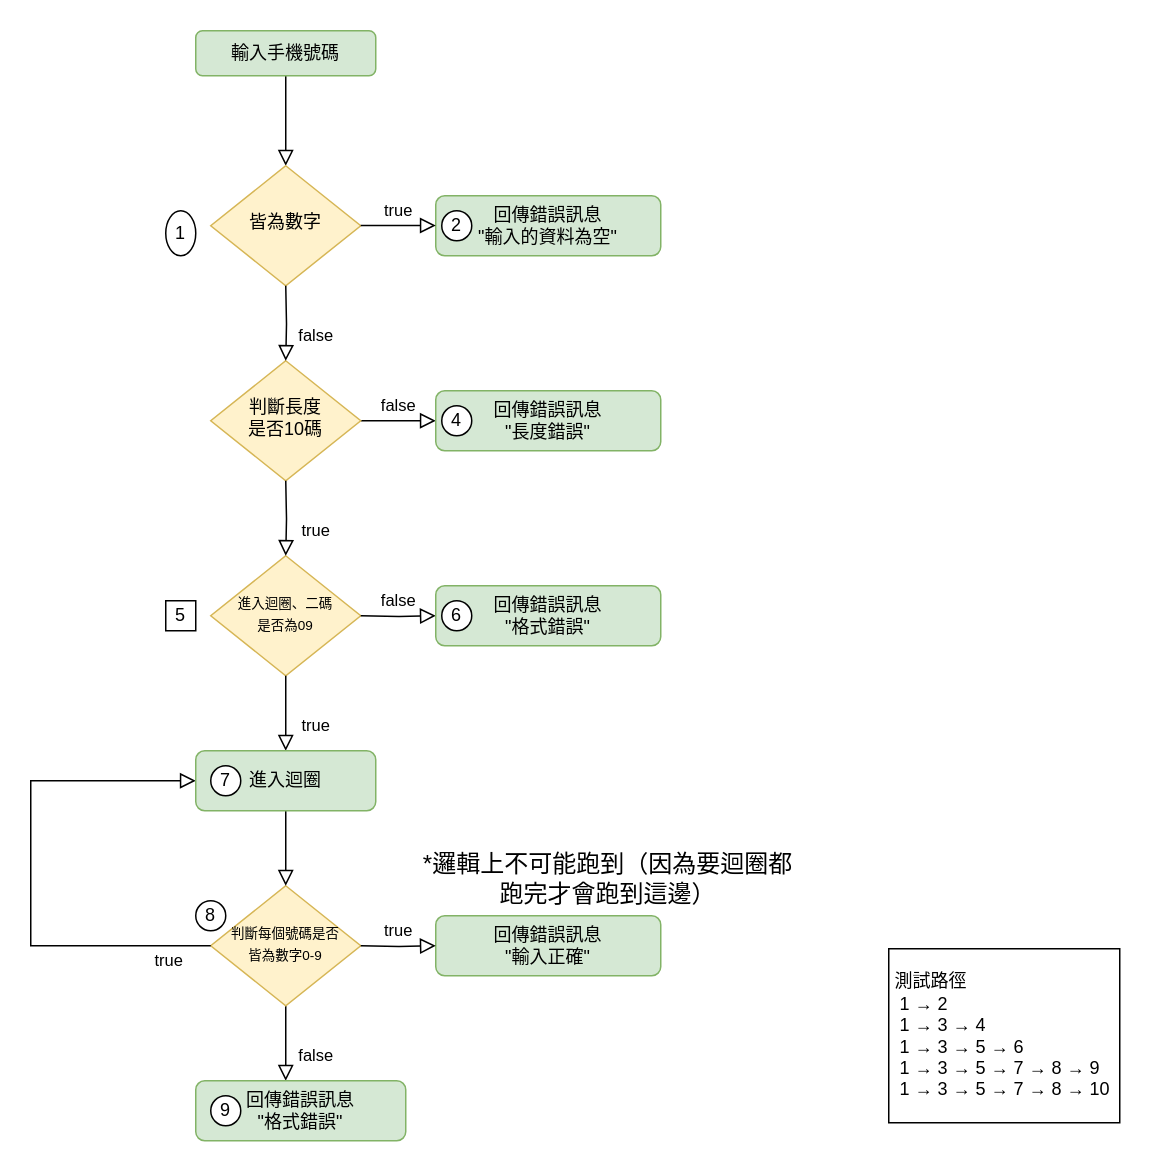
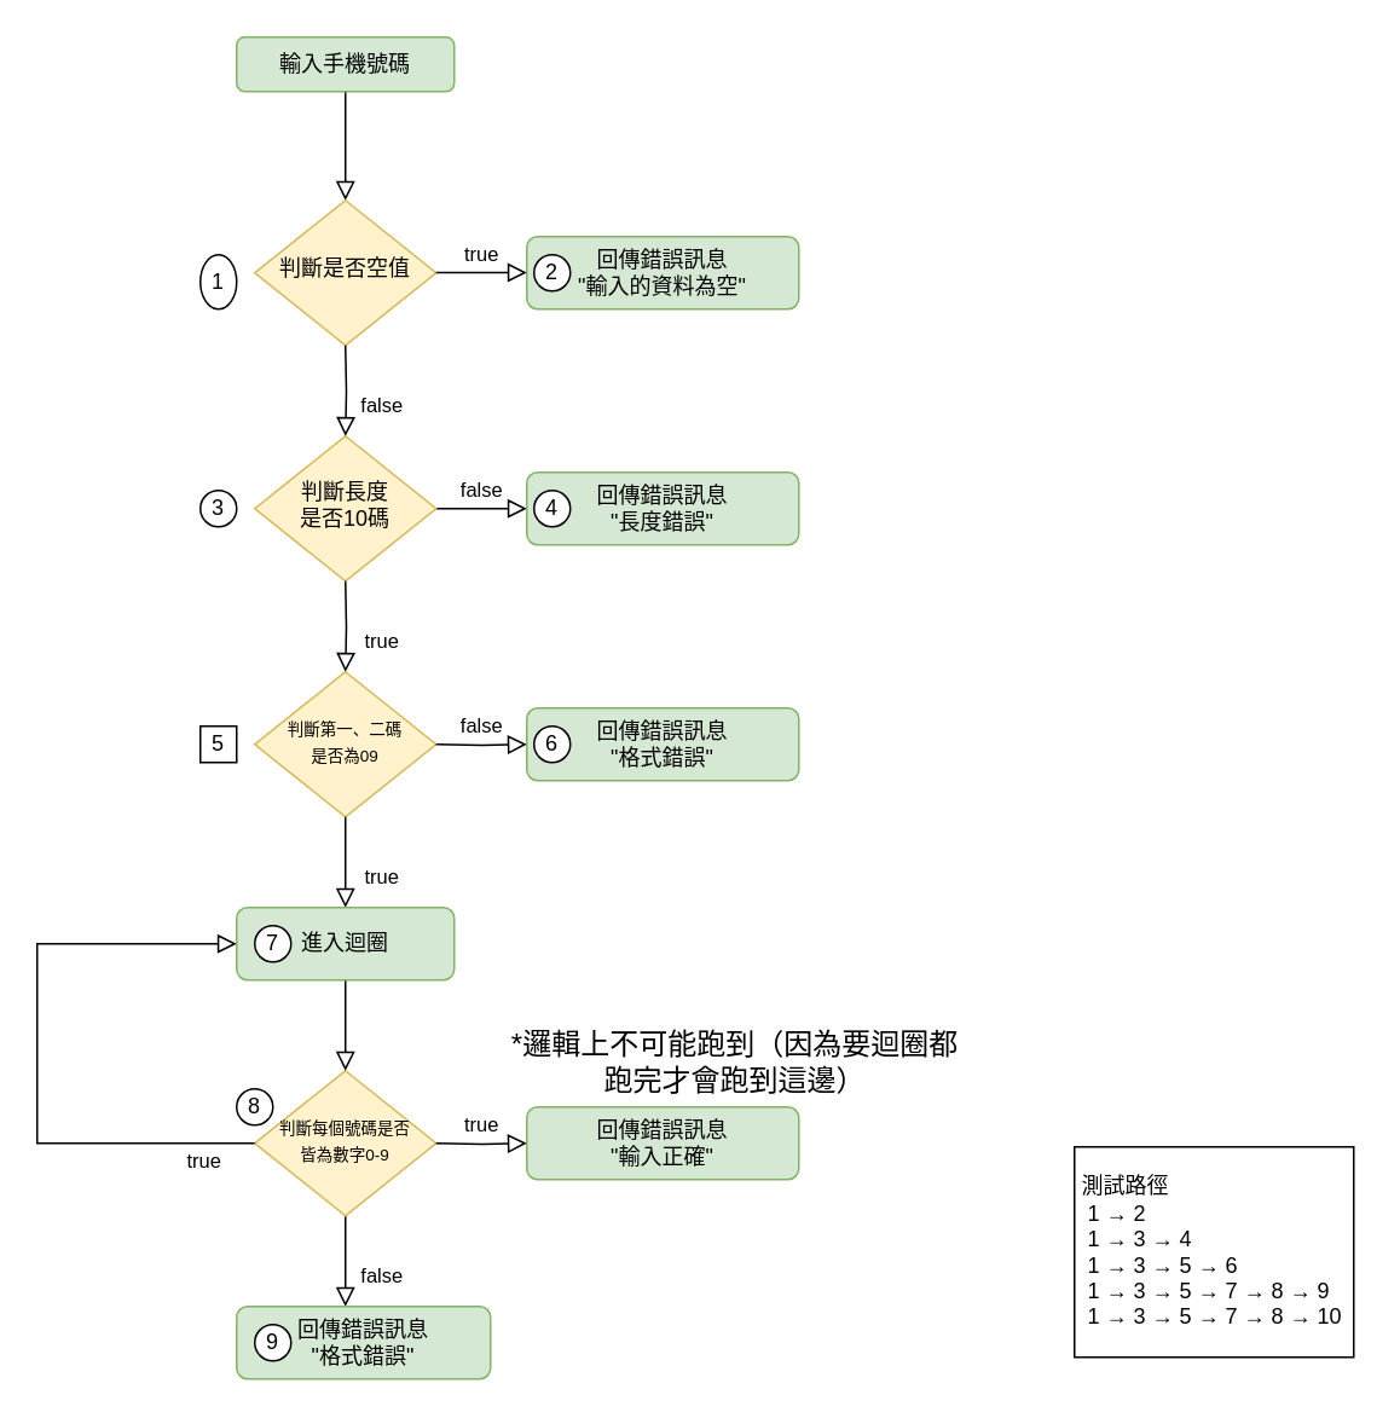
- <mxCell id="4" value="皆為數字" style="rhombus;whiteSpace=wrap;html=1;shadow=0;fontFamily=Helvetica;fontSize=12;align=center;strokeWidth=1;spacing=6;spacingTop=-4;fillColor=#fff2cc;strokeColor=#d6b656;" parent="1" vertex="1"><mxGeometry x="140" y="110" width="100" height="80" as="geometry" /></mxCell>
+ <mxCell id="4" value="判斷是否空值" style="rhombus;whiteSpace=wrap;html=1;shadow=0;fontFamily=Helvetica;fontSize=12;align=center;strokeWidth=1;spacing=6;spacingTop=-4;fillColor=#fff2cc;strokeColor=#d6b656;" parent="1" vertex="1"><mxGeometry x="140" y="110" width="100" height="80" as="geometry" /></mxCell>
+ <mxCell id="19" value="3" style="ellipse;whiteSpace=wrap;html=1;aspect=fixed;" parent="1" vertex="1"><mxGeometry x="110" y="270" width="20" height="20" as="geometry" /></mxCell>
- <mxCell id="13" value="&lt;font style=&quot;font-size: 9px&quot;&gt;進入迴圈、二碼&lt;br&gt;是否為09&lt;/font&gt;" style="rhombus;whiteSpace=wrap;html=1;shadow=0;fontFamily=Helvetica;fontSize=12;align=center;strokeWidth=1;spacing=6;spacingTop=-4;fillColor=#fff2cc;strokeColor=#d6b656;" parent="1" vertex="1"><mxGeometry x="140" y="370" width="100" height="80" as="geometry" /></mxCell>
+ <mxCell id="13" value="&lt;font style=&quot;font-size: 9px&quot;&gt;判斷第一、二碼&lt;br&gt;是否為09&lt;/font&gt;" style="rhombus;whiteSpace=wrap;html=1;shadow=0;fontFamily=Helvetica;fontSize=12;align=center;strokeWidth=1;spacing=6;spacingTop=-4;fillColor=#fff2cc;strokeColor=#d6b656;" parent="1" vertex="1"><mxGeometry x="140" y="370" width="100" height="80" as="geometry" /></mxCell>
